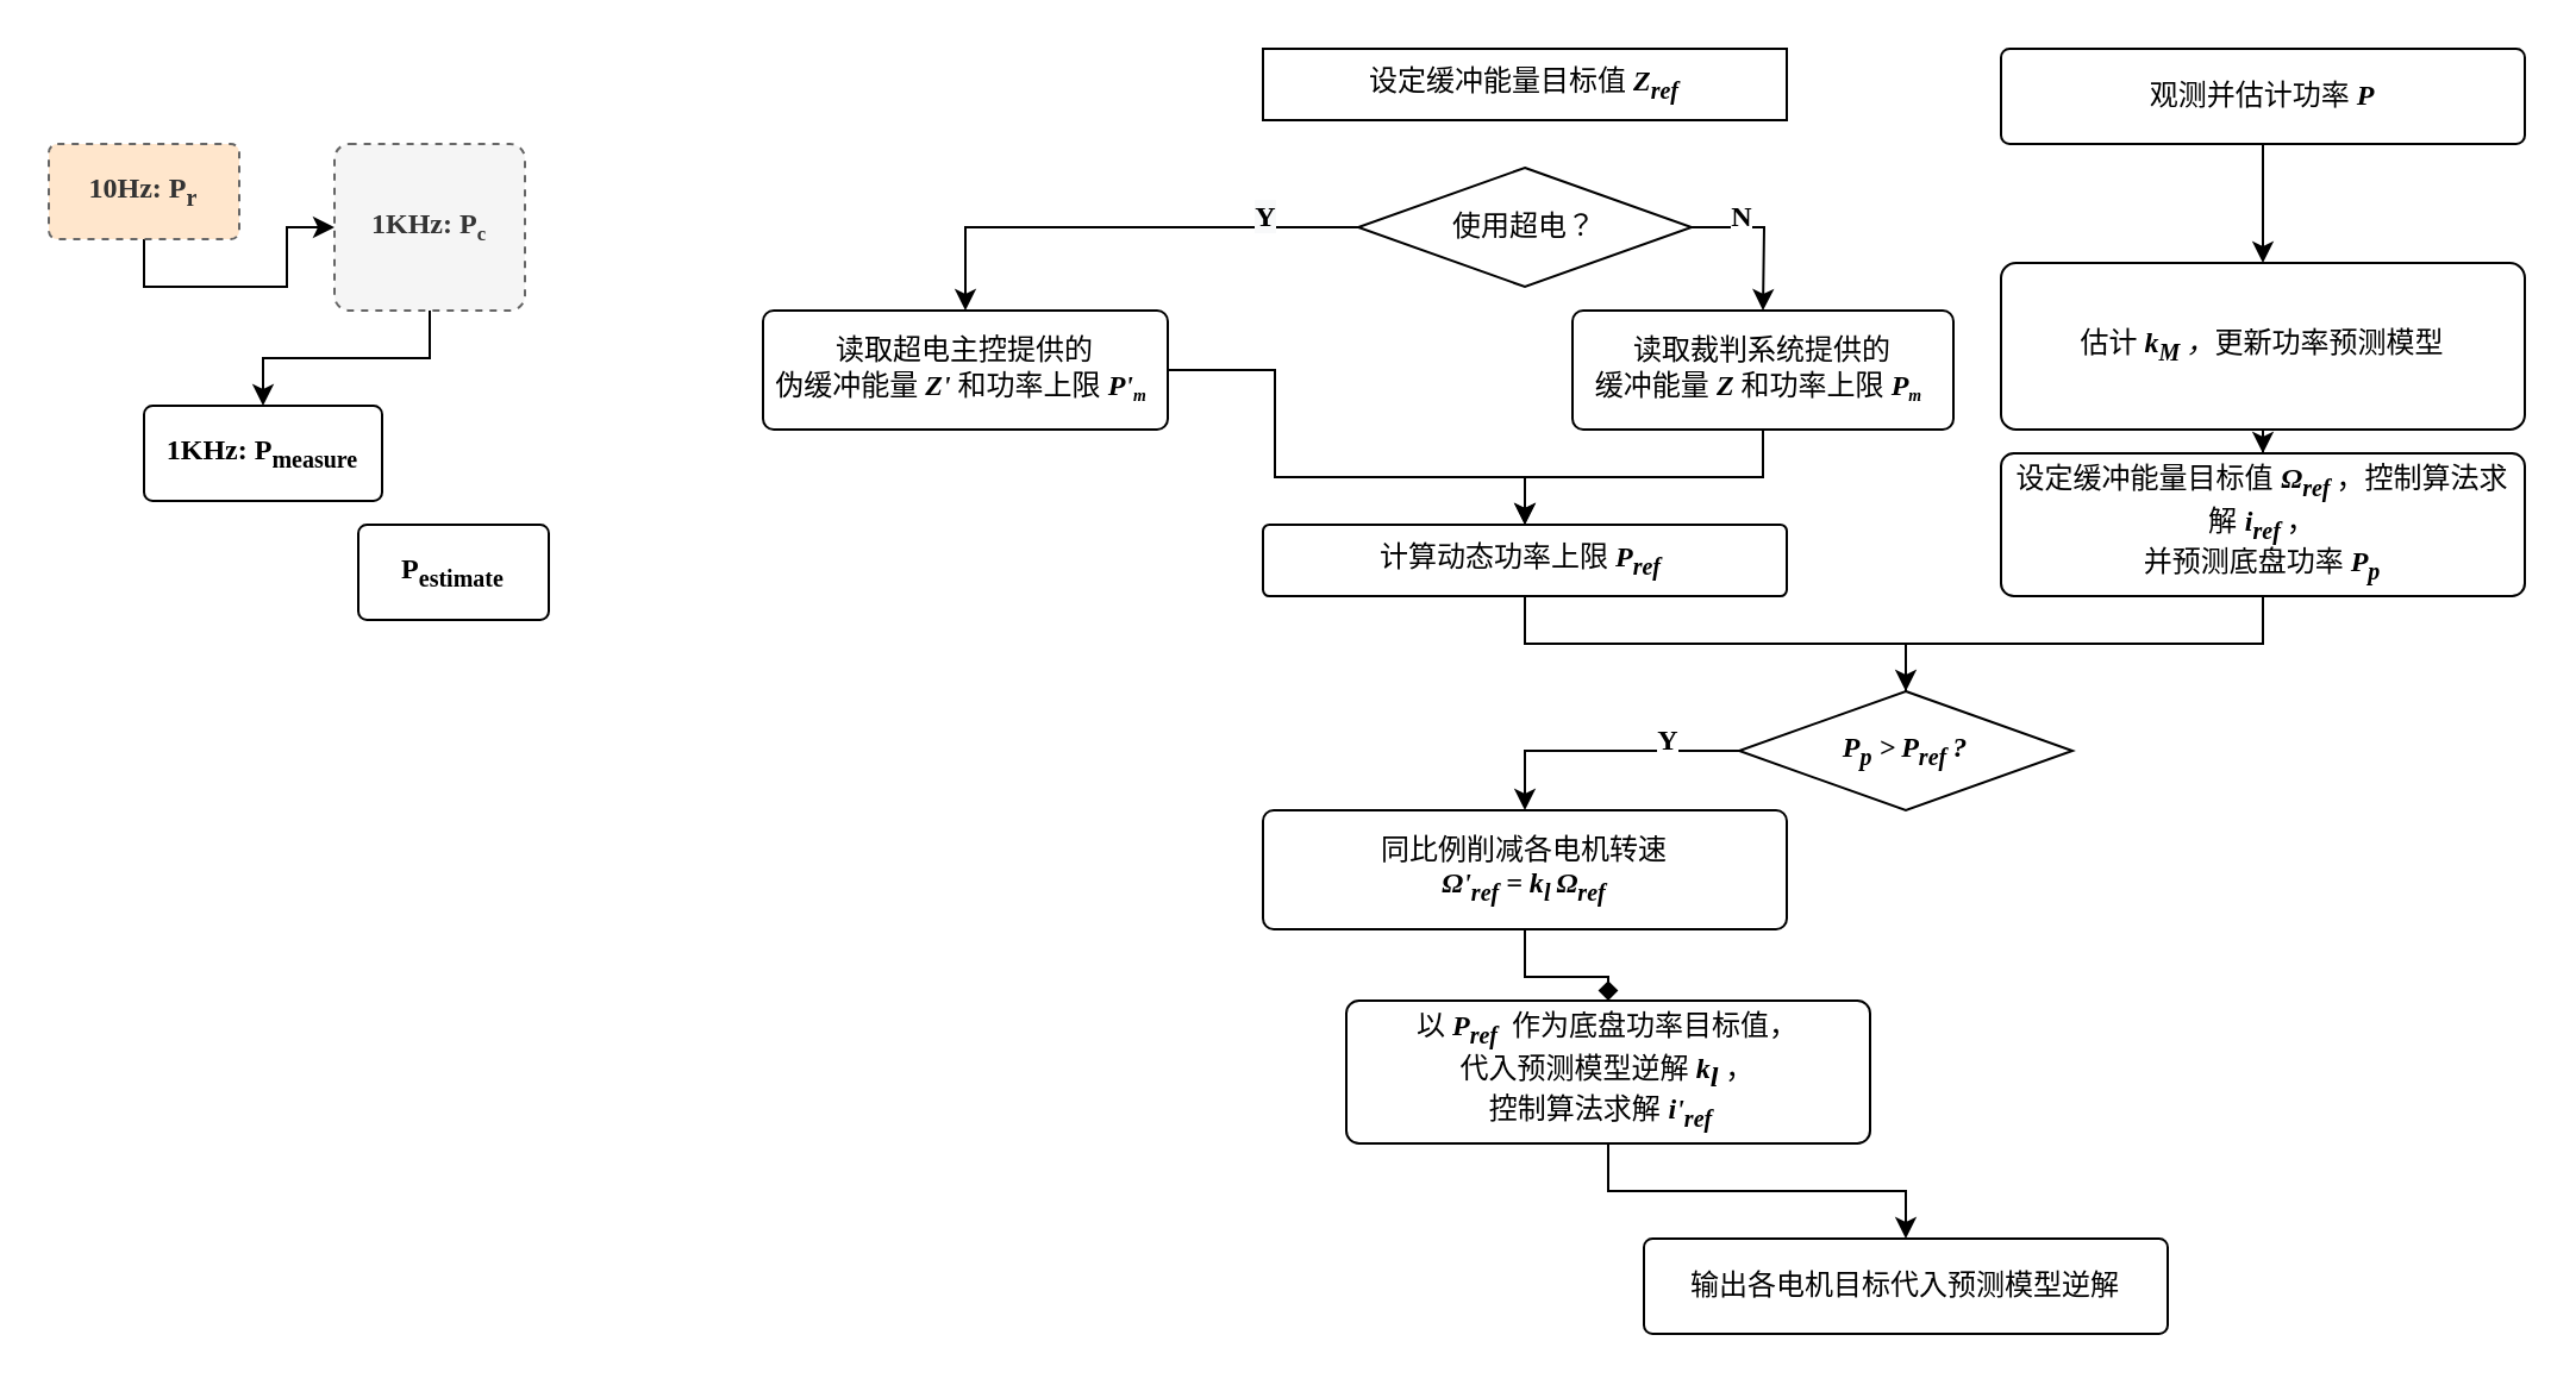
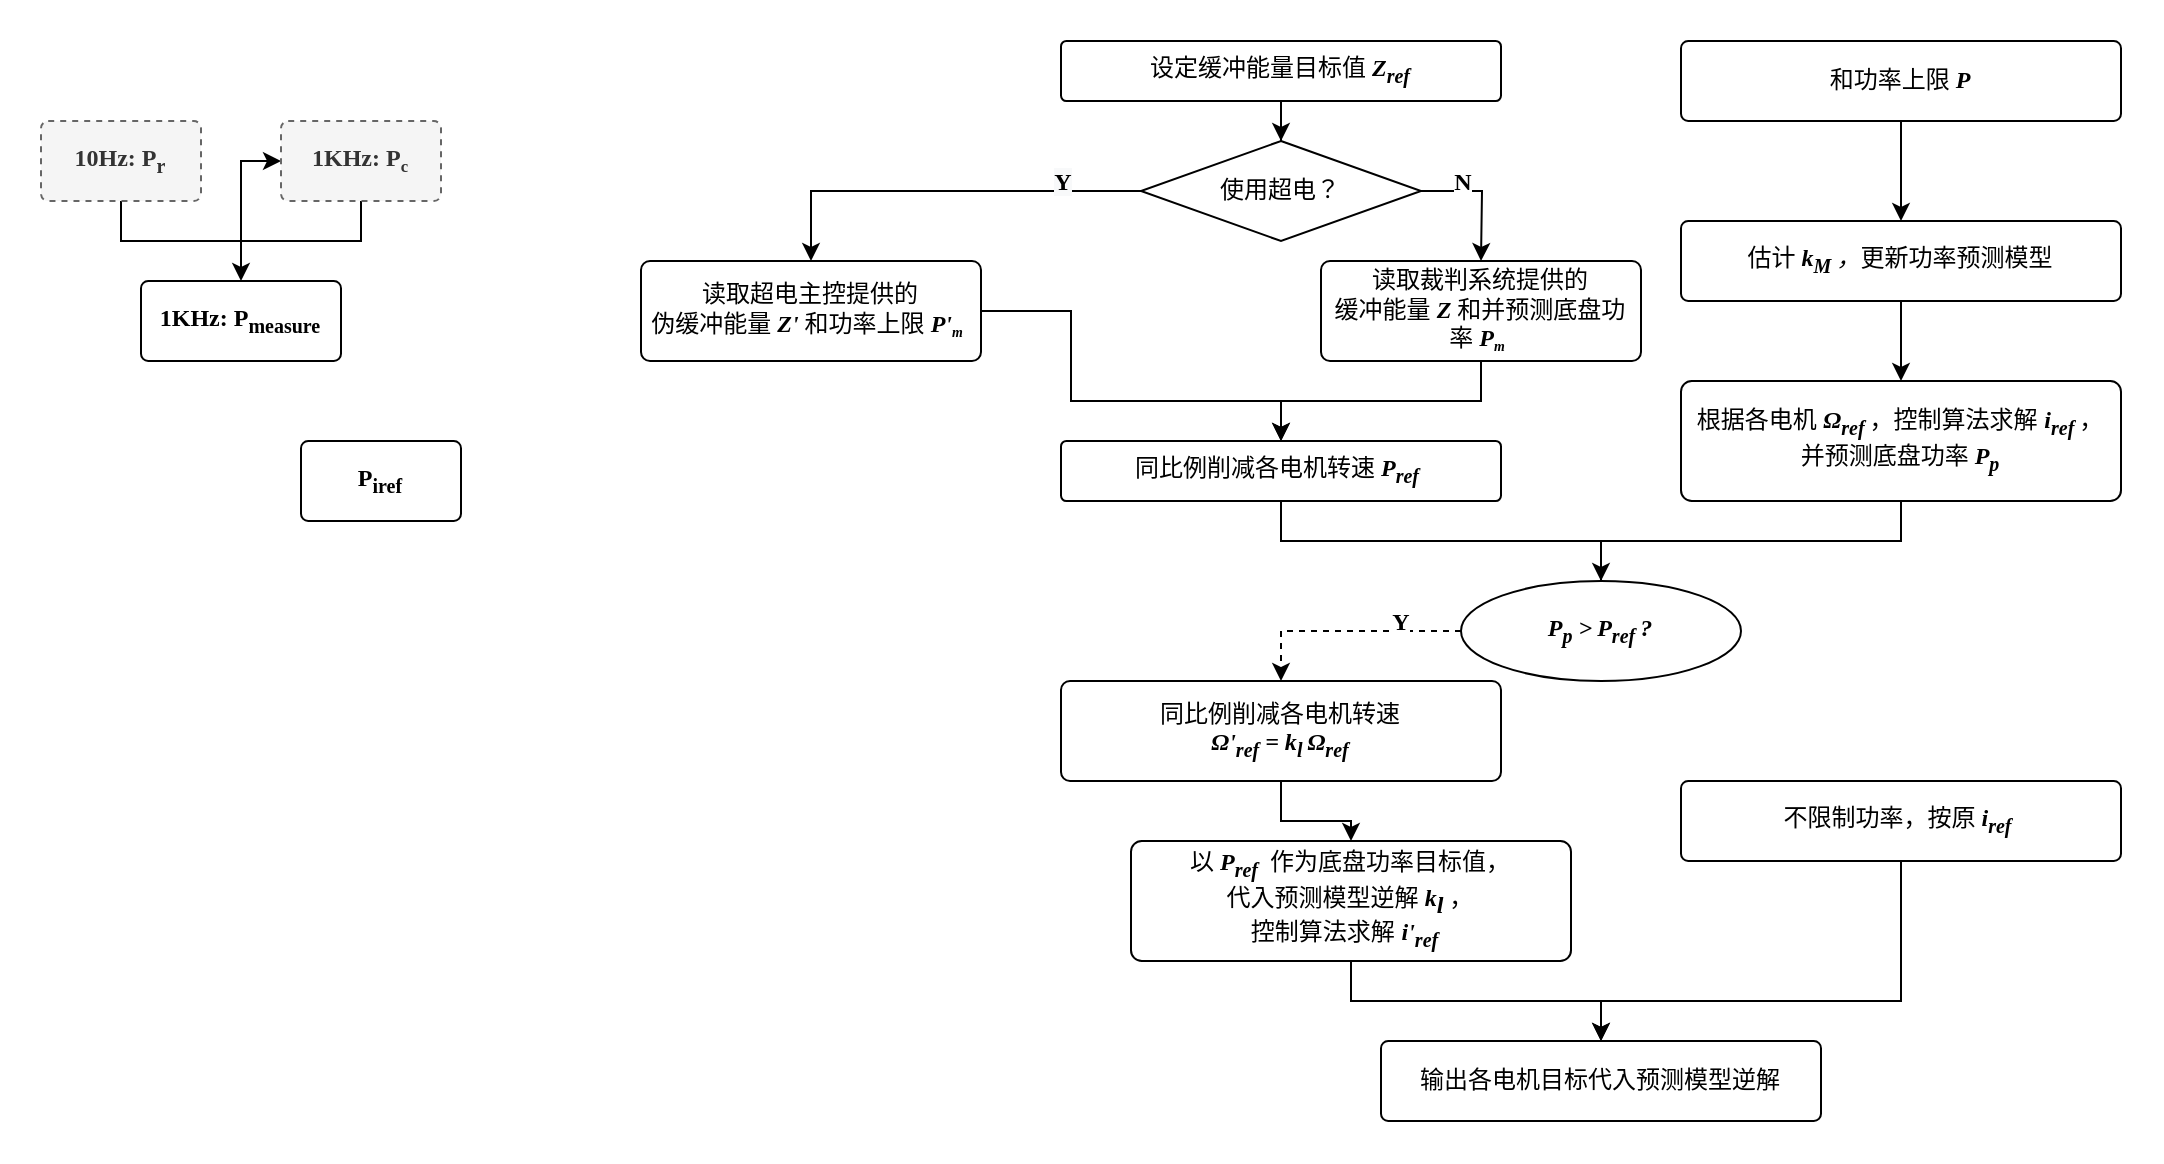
- <mxCell id="3" value="&lt;font face=&quot;华文中宋&quot;&gt;设定缓冲能量目标值&amp;nbsp;&lt;/font&gt;&lt;i&gt;&lt;font face=&quot;Times New Roman&quot;&gt;&lt;b&gt;Z&lt;sub&gt;ref&lt;/sub&gt;&lt;/b&gt;&lt;/font&gt;&lt;/i&gt;" style="whiteSpace=wrap;html=1;arcSize=9;rounded=0;" parent="1" vertex="1"><mxGeometry x="530" y="20" width="220" height="30" as="geometry" /></mxCell>
+ <mxCell id="3" value="&lt;font face=&quot;华文中宋&quot;&gt;设定缓冲能量目标值&amp;nbsp;&lt;/font&gt;&lt;i&gt;&lt;font face=&quot;Times New Roman&quot;&gt;&lt;b&gt;Z&lt;sub&gt;ref&lt;/sub&gt;&lt;/b&gt;&lt;/font&gt;&lt;/i&gt;" style="rounded=1;whiteSpace=wrap;html=1;arcSize=9;" parent="1" vertex="1"><mxGeometry x="530" y="20" width="220" height="30" as="geometry" /></mxCell>
- <mxCell id="7" value="&lt;font face=&quot;华文中宋&quot;&gt;观测并估计功率 &lt;/font&gt;&lt;i&gt;&lt;b&gt;&lt;font face=&quot;Times New Roman&quot;&gt;P&lt;/font&gt;&lt;/b&gt;&lt;/i&gt;" style="rounded=1;whiteSpace=wrap;html=1;arcSize=9;" parent="1" vertex="1"><mxGeometry x="840" y="20" width="220" height="40" as="geometry" /></mxCell>
+ <mxCell id="7" value="&lt;font face=&quot;华文中宋&quot;&gt;和功率上限 &lt;/font&gt;&lt;i&gt;&lt;b&gt;&lt;font face=&quot;Times New Roman&quot;&gt;P&lt;/font&gt;&lt;/b&gt;&lt;/i&gt;" style="rounded=1;whiteSpace=wrap;html=1;arcSize=9;" parent="1" vertex="1"><mxGeometry x="840" y="20" width="220" height="40" as="geometry" /></mxCell>
+ <mxCell id="2" style="edgeStyle=orthogonalEdgeStyle;rounded=0;orthogonalLoop=1;jettySize=auto;html=1;fontFamily=Times New Roman;" parent="1" source="3" target="23" edge="1"><mxGeometry relative="1" as="geometry" /></mxCell>
- <mxCell id="32" value="&lt;font face=&quot;Times New Roman&quot;&gt;&lt;b&gt;10Hz: P&lt;sub&gt;r&lt;/sub&gt;&lt;/b&gt;&lt;/font&gt;" style="rounded=1;whiteSpace=wrap;html=1;arcSize=9;fillColor=#ffe6cc;fontColor=#333333;strokeColor=#666666;dashed=1;" vertex="1" parent="1"><mxGeometry x="20" y="60" width="80" height="40" as="geometry" /></mxCell>
+ <mxCell id="32" value="&lt;font face=&quot;Times New Roman&quot;&gt;&lt;b&gt;10Hz: P&lt;sub&gt;r&lt;/sub&gt;&lt;/b&gt;&lt;/font&gt;" style="rounded=1;whiteSpace=wrap;html=1;arcSize=9;fillColor=#f5f5f5;fontColor=#333333;strokeColor=#666666;dashed=1;" vertex="1" parent="1"><mxGeometry x="20" y="60" width="80" height="40" as="geometry" /></mxCell>
- <mxCell id="34" value="&lt;font face=&quot;Times New Roman&quot;&gt;&lt;b&gt;1KHz: P&lt;span style=&quot;font-size: 10px&quot;&gt;&lt;sub&gt;c&lt;/sub&gt;&lt;/span&gt;&lt;/b&gt;&lt;/font&gt;" style="rounded=1;whiteSpace=wrap;html=1;arcSize=9;fillColor=#f5f5f5;fontColor=#333333;strokeColor=#666666;dashed=1;" vertex="1" parent="1"><mxGeometry x="140" y="60" width="80" height="70" as="geometry" /></mxCell>
+ <mxCell id="34" value="&lt;font face=&quot;Times New Roman&quot;&gt;&lt;b&gt;1KHz: P&lt;span style=&quot;font-size: 10px&quot;&gt;&lt;sub&gt;c&lt;/sub&gt;&lt;/span&gt;&lt;/b&gt;&lt;/font&gt;" style="rounded=1;whiteSpace=wrap;html=1;arcSize=9;fillColor=#f5f5f5;fontColor=#333333;strokeColor=#666666;dashed=1;" vertex="1" parent="1"><mxGeometry x="140" y="60" width="80" height="40" as="geometry" /></mxCell>
- <mxCell id="5" value="&lt;font face=&quot;华文中宋&quot;&gt;估计 &lt;/font&gt;&lt;b style=&quot;font-style: italic&quot;&gt;&lt;font face=&quot;Times New Roman&quot;&gt;k&lt;sub&gt;M&amp;nbsp;&lt;/sub&gt;&lt;/font&gt;&lt;/b&gt;&lt;font face=&quot;华文中宋&quot;&gt;&lt;i&gt;，&lt;/i&gt;更新&lt;/font&gt;&lt;font face=&quot;华文中宋&quot;&gt;功率预测模型&lt;/font&gt;" style="rounded=1;whiteSpace=wrap;html=1;arcSize=9;" parent="1" vertex="1"><mxGeometry x="840" y="110" width="220" height="70" as="geometry" /></mxCell>
+ <mxCell id="5" value="&lt;font face=&quot;华文中宋&quot;&gt;估计 &lt;/font&gt;&lt;b style=&quot;font-style: italic&quot;&gt;&lt;font face=&quot;Times New Roman&quot;&gt;k&lt;sub&gt;M&amp;nbsp;&lt;/sub&gt;&lt;/font&gt;&lt;/b&gt;&lt;font face=&quot;华文中宋&quot;&gt;&lt;i&gt;，&lt;/i&gt;更新&lt;/font&gt;&lt;font face=&quot;华文中宋&quot;&gt;功率预测模型&lt;/font&gt;" style="rounded=1;whiteSpace=wrap;html=1;arcSize=9;" parent="1" vertex="1"><mxGeometry x="840" y="110" width="220" height="40" as="geometry" /></mxCell>
- <mxCell id="29" value="&lt;font face=&quot;华文中宋&quot;&gt;读取裁判系统提供的&lt;br&gt;&lt;/font&gt;&lt;font face=&quot;华文中宋&quot;&gt;缓冲能量 &lt;/font&gt;&lt;font face=&quot;Times New Roman&quot;&gt;&lt;b&gt;&lt;i&gt;Z&lt;/i&gt;&lt;/b&gt;&amp;nbsp;&lt;/font&gt;&lt;font face=&quot;华文中宋&quot;&gt;和&lt;/font&gt;&lt;font face=&quot;华文中宋&quot;&gt;功率上限&amp;nbsp;&lt;/font&gt;&lt;font face=&quot;Times New Roman&quot;&gt;&lt;b&gt;&lt;i&gt;P&lt;span style=&quot;font-size: 8.333px&quot;&gt;&lt;sub&gt;m&lt;/sub&gt;&lt;/span&gt;&lt;/i&gt;&lt;/b&gt;&amp;nbsp;&lt;/font&gt;" style="rounded=1;whiteSpace=wrap;html=1;arcSize=9;" parent="1" vertex="1"><mxGeometry x="660" y="130" width="160" height="50" as="geometry" /></mxCell>
+ <mxCell id="29" value="&lt;font face=&quot;华文中宋&quot;&gt;读取裁判系统提供的&lt;br&gt;&lt;/font&gt;&lt;font face=&quot;华文中宋&quot;&gt;缓冲能量 &lt;/font&gt;&lt;font face=&quot;Times New Roman&quot;&gt;&lt;b&gt;&lt;i&gt;Z&lt;/i&gt;&lt;/b&gt;&amp;nbsp;&lt;/font&gt;&lt;font face=&quot;华文中宋&quot;&gt;和&lt;/font&gt;&lt;font face=&quot;华文中宋&quot;&gt;并预测底盘功率&amp;nbsp;&lt;/font&gt;&lt;font face=&quot;Times New Roman&quot;&gt;&lt;b&gt;&lt;i&gt;P&lt;span style=&quot;font-size: 8.333px&quot;&gt;&lt;sub&gt;m&lt;/sub&gt;&lt;/span&gt;&lt;/i&gt;&lt;/b&gt;&amp;nbsp;&lt;/font&gt;" style="rounded=1;whiteSpace=wrap;html=1;arcSize=9;" parent="1" vertex="1"><mxGeometry x="660" y="130" width="160" height="50" as="geometry" /></mxCell>
- <mxCell id="35" value="&lt;font face=&quot;Times New Roman&quot;&gt;&lt;b&gt;1KHz: P&lt;sub&gt;measure&lt;/sub&gt;&lt;/b&gt;&lt;/font&gt;" style="rounded=1;whiteSpace=wrap;html=1;arcSize=9;" vertex="1" parent="1"><mxGeometry x="60" y="170" width="100" height="40" as="geometry" /></mxCell>
+ <mxCell id="35" value="&lt;font face=&quot;Times New Roman&quot;&gt;&lt;b&gt;1KHz: P&lt;sub&gt;measure&lt;/sub&gt;&lt;/b&gt;&lt;/font&gt;" style="rounded=1;whiteSpace=wrap;html=1;arcSize=9;" vertex="1" parent="1"><mxGeometry x="70" y="140" width="100" height="40" as="geometry" /></mxCell>
- <mxCell id="9" value="&lt;font face=&quot;华文中宋&quot;&gt;设定缓冲能量目标值&lt;/font&gt;&lt;i&gt;&amp;nbsp;&lt;font face=&quot;Times New Roman&quot;&gt;&lt;b&gt;Ω&lt;sub&gt;ref&amp;nbsp;&lt;/sub&gt;&lt;/b&gt;&lt;/font&gt;&lt;/i&gt;&lt;font face=&quot;华文中宋&quot;&gt;，控制算法求解&lt;/font&gt;&lt;i&gt;&amp;nbsp;&lt;b&gt;&lt;font face=&quot;Times New Roman&quot;&gt;i&lt;sub&gt;ref&amp;nbsp;&lt;/sub&gt;&lt;/font&gt;&lt;/b&gt;&lt;/i&gt;&lt;font face=&quot;华文中宋&quot;&gt;，&lt;br&gt;并预测底盘功率 &lt;/font&gt;&lt;b&gt;&lt;i&gt;&lt;font face=&quot;Times New Roman&quot;&gt;P&lt;sub&gt;p&lt;/sub&gt;&lt;/font&gt;&lt;/i&gt;&lt;/b&gt;" style="rounded=1;whiteSpace=wrap;html=1;arcSize=9;" parent="1" vertex="1"><mxGeometry x="840" y="190" width="220" height="60" as="geometry" /></mxCell>
+ <mxCell id="9" value="&lt;font face=&quot;华文中宋&quot;&gt;根据各电机&lt;/font&gt;&lt;i&gt;&amp;nbsp;&lt;font face=&quot;Times New Roman&quot;&gt;&lt;b&gt;Ω&lt;sub&gt;ref&amp;nbsp;&lt;/sub&gt;&lt;/b&gt;&lt;/font&gt;&lt;/i&gt;&lt;font face=&quot;华文中宋&quot;&gt;，控制算法求解&lt;/font&gt;&lt;i&gt;&amp;nbsp;&lt;b&gt;&lt;font face=&quot;Times New Roman&quot;&gt;i&lt;sub&gt;ref&amp;nbsp;&lt;/sub&gt;&lt;/font&gt;&lt;/b&gt;&lt;/i&gt;&lt;font face=&quot;华文中宋&quot;&gt;，&lt;br&gt;并预测底盘功率 &lt;/font&gt;&lt;b&gt;&lt;i&gt;&lt;font face=&quot;Times New Roman&quot;&gt;P&lt;sub&gt;p&lt;/sub&gt;&lt;/font&gt;&lt;/i&gt;&lt;/b&gt;" style="rounded=1;whiteSpace=wrap;html=1;arcSize=9;" parent="1" vertex="1"><mxGeometry x="840" y="190" width="220" height="60" as="geometry" /></mxCell>
- <mxCell id="25" value="&lt;font face=&quot;华文中宋&quot;&gt;计算动态功率上限 &lt;/font&gt;&lt;b&gt;&lt;font face=&quot;Times New Roman&quot;&gt;&lt;i&gt;P&lt;sub&gt;ref&lt;/sub&gt;&lt;/i&gt;&amp;nbsp;&lt;/font&gt;&lt;/b&gt;" style="rounded=1;whiteSpace=wrap;html=1;arcSize=9;" parent="1" vertex="1"><mxGeometry x="530" y="220" width="220" height="30" as="geometry" /></mxCell>
+ <mxCell id="25" value="&lt;font face=&quot;华文中宋&quot;&gt;同比例削减各电机转速 &lt;/font&gt;&lt;b&gt;&lt;font face=&quot;Times New Roman&quot;&gt;&lt;i&gt;P&lt;sub&gt;ref&lt;/sub&gt;&lt;/i&gt;&amp;nbsp;&lt;/font&gt;&lt;/b&gt;" style="rounded=1;whiteSpace=wrap;html=1;arcSize=9;" parent="1" vertex="1"><mxGeometry x="530" y="220" width="220" height="30" as="geometry" /></mxCell>
- <mxCell id="36" value="&lt;font face=&quot;Times New Roman&quot;&gt;&lt;b&gt;P&lt;sub&gt;estimate&lt;/sub&gt;&lt;/b&gt;&lt;/font&gt;" style="rounded=1;whiteSpace=wrap;html=1;arcSize=9;" vertex="1" parent="1"><mxGeometry x="150" y="220" width="80" height="40" as="geometry" /></mxCell>
+ <mxCell id="36" value="&lt;font face=&quot;Times New Roman&quot;&gt;&lt;b&gt;P&lt;sub&gt;iref&lt;/sub&gt;&lt;/b&gt;&lt;/font&gt;" style="rounded=1;whiteSpace=wrap;html=1;arcSize=9;" vertex="1" parent="1"><mxGeometry x="150" y="220" width="80" height="40" as="geometry" /></mxCell>
- <mxCell id="10" style="edgeStyle=orthogonalEdgeStyle;rounded=0;orthogonalLoop=1;jettySize=auto;html=1;entryX=0.5;entryY=0;entryDx=0;entryDy=0;fontFamily=Times New Roman;exitX=0;exitY=0.5;exitDx=0;exitDy=0;" parent="1" source="12" target="18" edge="1"><mxGeometry relative="1" as="geometry" /></mxCell>
+ <mxCell id="10" style="edgeStyle=orthogonalEdgeStyle;rounded=0;orthogonalLoop=1;jettySize=auto;html=1;entryX=0.5;entryY=0;entryDx=0;entryDy=0;fontFamily=Times New Roman;exitX=0;exitY=0.5;exitDx=0;exitDy=0;dashed=1;" parent="1" source="12" target="18" edge="1"><mxGeometry relative="1" as="geometry" /></mxCell>
- <mxCell id="12" value="&lt;b style=&quot;font-family: &amp;#34;helvetica&amp;#34;&quot;&gt;&lt;i&gt;&lt;font face=&quot;Times New Roman&quot;&gt;P&lt;sub&gt;p&lt;/sub&gt; &amp;gt;&lt;sub&gt;&amp;nbsp;&lt;/sub&gt;&lt;/font&gt;&lt;/i&gt;&lt;/b&gt;&lt;b style=&quot;font-family: &amp;#34;helvetica&amp;#34;&quot;&gt;&lt;font face=&quot;Times New Roman&quot;&gt;&lt;i&gt;P&lt;sub&gt;ref &lt;/sub&gt;?&lt;/i&gt;&lt;/font&gt;&lt;/b&gt;" style="rhombus;whiteSpace=wrap;html=1;fontFamily=Times New Roman;" parent="1" vertex="1"><mxGeometry x="730" y="290" width="140" height="50" as="geometry" /></mxCell>
+ <mxCell id="12" value="&lt;b style=&quot;font-family: &amp;#34;helvetica&amp;#34;&quot;&gt;&lt;i&gt;&lt;font face=&quot;Times New Roman&quot;&gt;P&lt;sub&gt;p&lt;/sub&gt; &amp;gt;&lt;sub&gt;&amp;nbsp;&lt;/sub&gt;&lt;/font&gt;&lt;/i&gt;&lt;/b&gt;&lt;b style=&quot;font-family: &amp;#34;helvetica&amp;#34;&quot;&gt;&lt;font face=&quot;Times New Roman&quot;&gt;&lt;i&gt;P&lt;sub&gt;ref &lt;/sub&gt;?&lt;/i&gt;&lt;/font&gt;&lt;/b&gt;" style="ellipse;whiteSpace=wrap;html=1;fontFamily=Times New Roman;" parent="1" vertex="1"><mxGeometry x="730" y="290" width="140" height="50" as="geometry" /></mxCell>
+ <mxCell id="14" value="&lt;font face=&quot;华文中宋&quot;&gt;不限制功率，按原&amp;nbsp;&lt;/font&gt;&lt;i&gt;&lt;b&gt;&lt;font face=&quot;Times New Roman&quot;&gt;i&lt;sub&gt;ref&amp;nbsp;&lt;/sub&gt;&lt;/font&gt;&lt;/b&gt;&lt;/i&gt;" style="rounded=1;whiteSpace=wrap;html=1;arcSize=9;" parent="1" vertex="1"><mxGeometry x="840" y="390" width="220" height="40" as="geometry" /></mxCell>
- <mxCell id="17" style="edgeStyle=orthogonalEdgeStyle;rounded=0;orthogonalLoop=1;jettySize=auto;html=1;entryX=0.5;entryY=0;entryDx=0;entryDy=0;fontFamily=Times New Roman;endArrow=diamond;" parent="1" source="18" target="16" edge="1"><mxGeometry relative="1" as="geometry" /></mxCell>
+ <mxCell id="17" style="edgeStyle=orthogonalEdgeStyle;rounded=0;orthogonalLoop=1;jettySize=auto;html=1;entryX=0.5;entryY=0;entryDx=0;entryDy=0;fontFamily=Times New Roman;" parent="1" source="18" target="16" edge="1"><mxGeometry relative="1" as="geometry" /></mxCell>
+ <mxCell id="13" style="edgeStyle=orthogonalEdgeStyle;rounded=0;orthogonalLoop=1;jettySize=auto;html=1;entryX=0.5;entryY=0;entryDx=0;entryDy=0;fontFamily=Times New Roman;fontSize=12;" parent="1" source="14" target="30" edge="1"><mxGeometry relative="1" as="geometry"><Array as="points"><mxPoint x="950" y="500" /><mxPoint x="800" y="500" /></Array></mxGeometry></mxCell>
